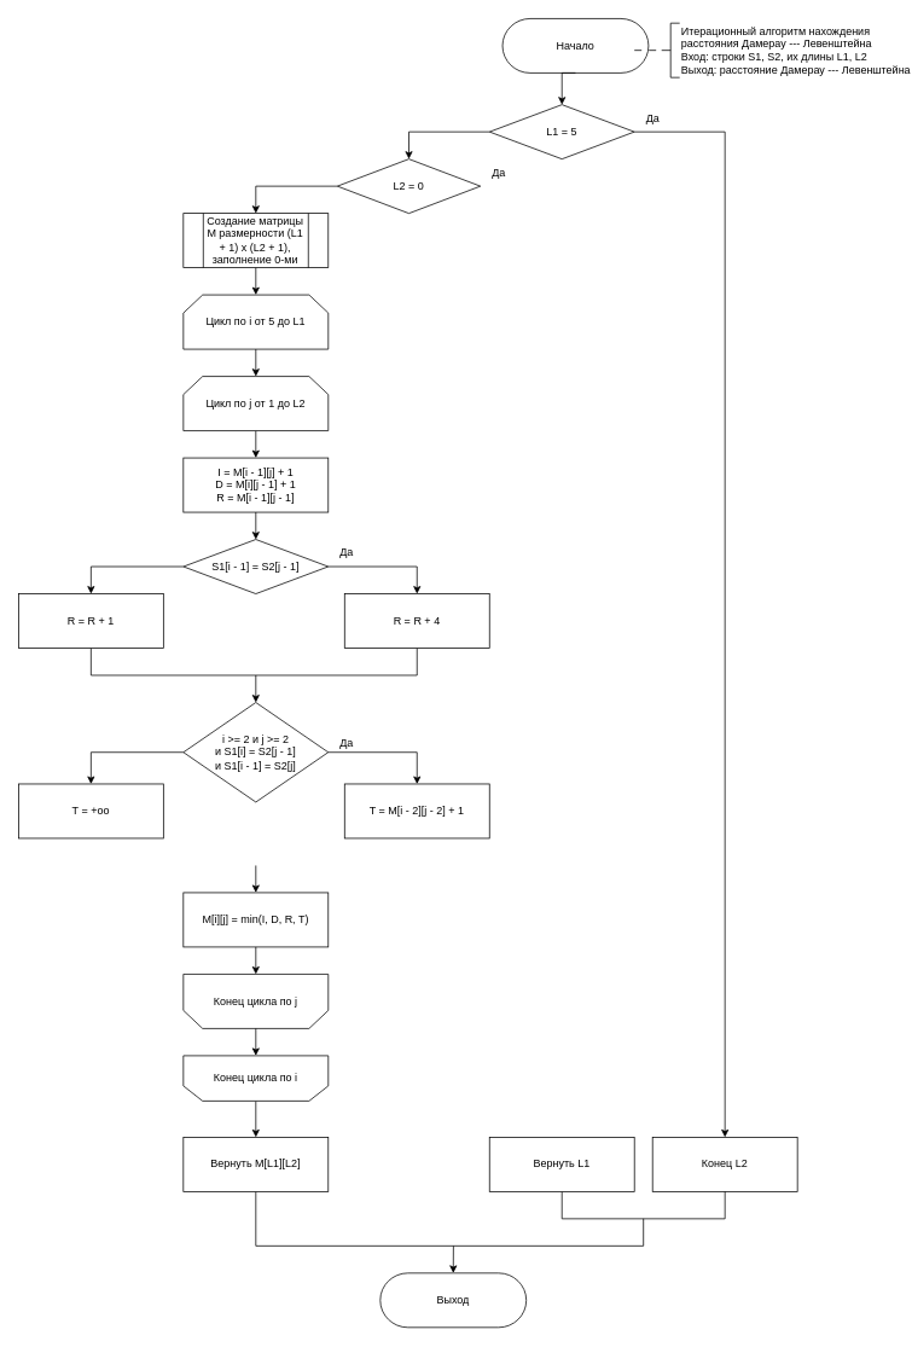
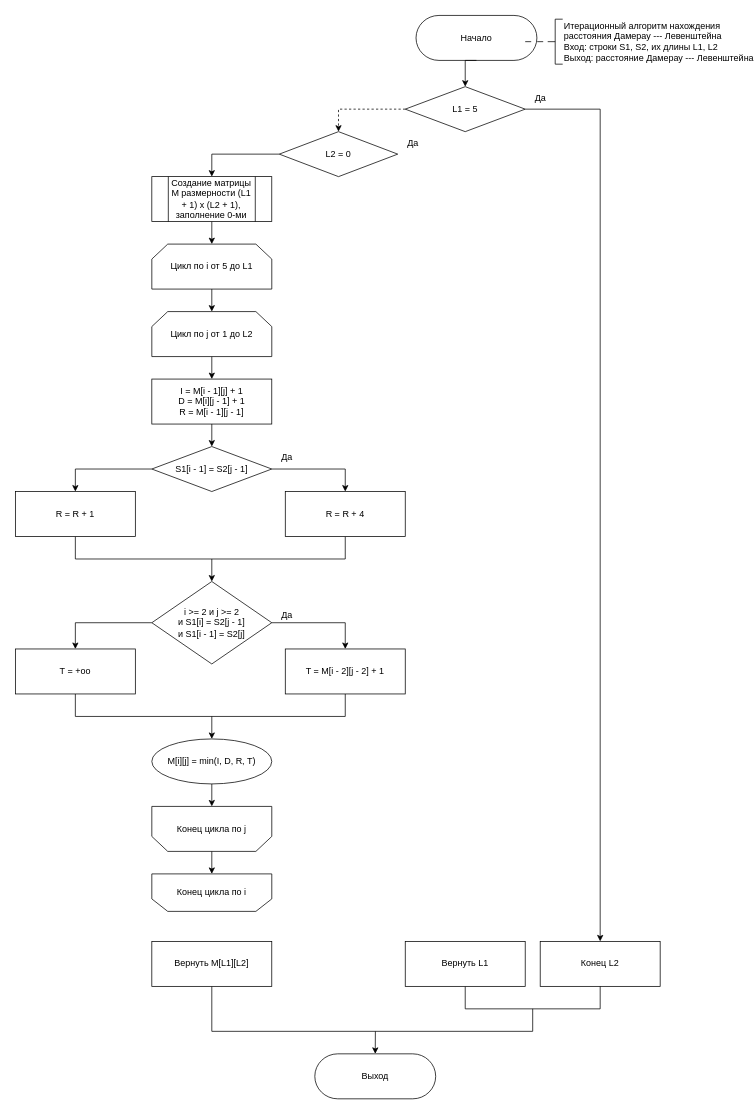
- <mxCell id="7" style="edgeStyle=orthogonalEdgeStyle;rounded=0;orthogonalLoop=1;jettySize=auto;html=1;exitX=0;exitY=0.5;exitDx=0;exitDy=0;exitPerimeter=0;entryX=0.5;entryY=0;entryDx=0;entryDy=0;entryPerimeter=0;" edge="1" parent="1" source="4" target="6"><mxGeometry relative="1" as="geometry" /></mxCell>
+ <mxCell id="7" style="edgeStyle=orthogonalEdgeStyle;rounded=0;orthogonalLoop=1;jettySize=auto;html=1;exitX=0;exitY=0.5;exitDx=0;exitDy=0;exitPerimeter=0;entryX=0.5;entryY=0;entryDx=0;entryDy=0;entryPerimeter=0;dashed=1;" edge="1" parent="1" source="4" target="6"><mxGeometry relative="1" as="geometry" /></mxCell>
+ <mxCell id="42" style="edgeStyle=orthogonalEdgeStyle;rounded=0;orthogonalLoop=1;jettySize=auto;html=1;exitX=0.5;exitY=1;exitDx=0;exitDy=0;entryX=0.5;entryY=1;entryDx=0;entryDy=0;endArrow=none;endFill=0;" edge="1" parent="1" source="43" target="44"><mxGeometry relative="1" as="geometry"><Array as="points"><mxPoint x="100" y="955" /><mxPoint x="460" y="955" /></Array></mxGeometry></mxCell>
- <mxCell id="24" value="M[i][j] = min(I, D, R, T)" style="rounded=1;whiteSpace=wrap;html=1;absoluteArcSize=1;arcSize=0;" vertex="1" parent="1"><mxGeometry x="202" y="985" width="160" height="60" as="geometry" /></mxCell>
+ <mxCell id="24" value="M[i][j] = min(I, D, R, T)" style="ellipse;whiteSpace=wrap;html=1;absoluteArcSize=1;arcSize=0;" vertex="1" parent="1"><mxGeometry x="202" y="985" width="160" height="60" as="geometry" /></mxCell>
- <mxCell id="29" style="edgeStyle=orthogonalEdgeStyle;rounded=0;orthogonalLoop=1;jettySize=auto;html=1;exitX=0.5;exitY=0;exitDx=0;exitDy=0;exitPerimeter=0;entryX=0.5;entryY=0;entryDx=0;entryDy=0;" edge="1" parent="1" source="30" target="32"><mxGeometry relative="1" as="geometry" /></mxCell>
